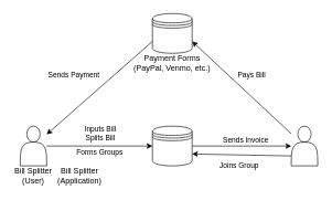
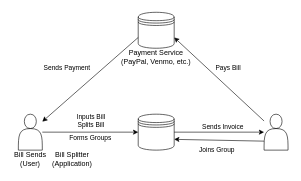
- <mxCell id="8" value="Payment Forms (PayPal, Venmo, etc.)" style="text;html=1;strokeColor=none;fillColor=none;align=center;verticalAlign=middle;whiteSpace=wrap;rounded=0;" vertex="1" parent="1"><mxGeometry x="200" y="80" width="120" height="30" as="geometry" /></mxCell>
+ <mxCell id="8" value="Payment Service (PayPal, Venmo, etc.)" style="text;html=1;strokeColor=none;fillColor=none;align=center;verticalAlign=middle;whiteSpace=wrap;rounded=0;" vertex="1" parent="1"><mxGeometry x="200" y="80" width="120" height="30" as="geometry" /></mxCell>
- <mxCell id="3" value="Bill Splitter&lt;br&gt;(User)" style="text;html=1;strokeColor=none;fillColor=none;align=center;verticalAlign=middle;whiteSpace=wrap;rounded=0;" vertex="1" parent="1"><mxGeometry x="20" y="250" width="60" height="30" as="geometry" /></mxCell>
+ <mxCell id="3" value="Bill Sends&lt;br&gt;(User)" style="text;html=1;strokeColor=none;fillColor=none;align=center;verticalAlign=middle;whiteSpace=wrap;rounded=0;" vertex="1" parent="1"><mxGeometry x="20" y="250" width="60" height="30" as="geometry" /></mxCell>
